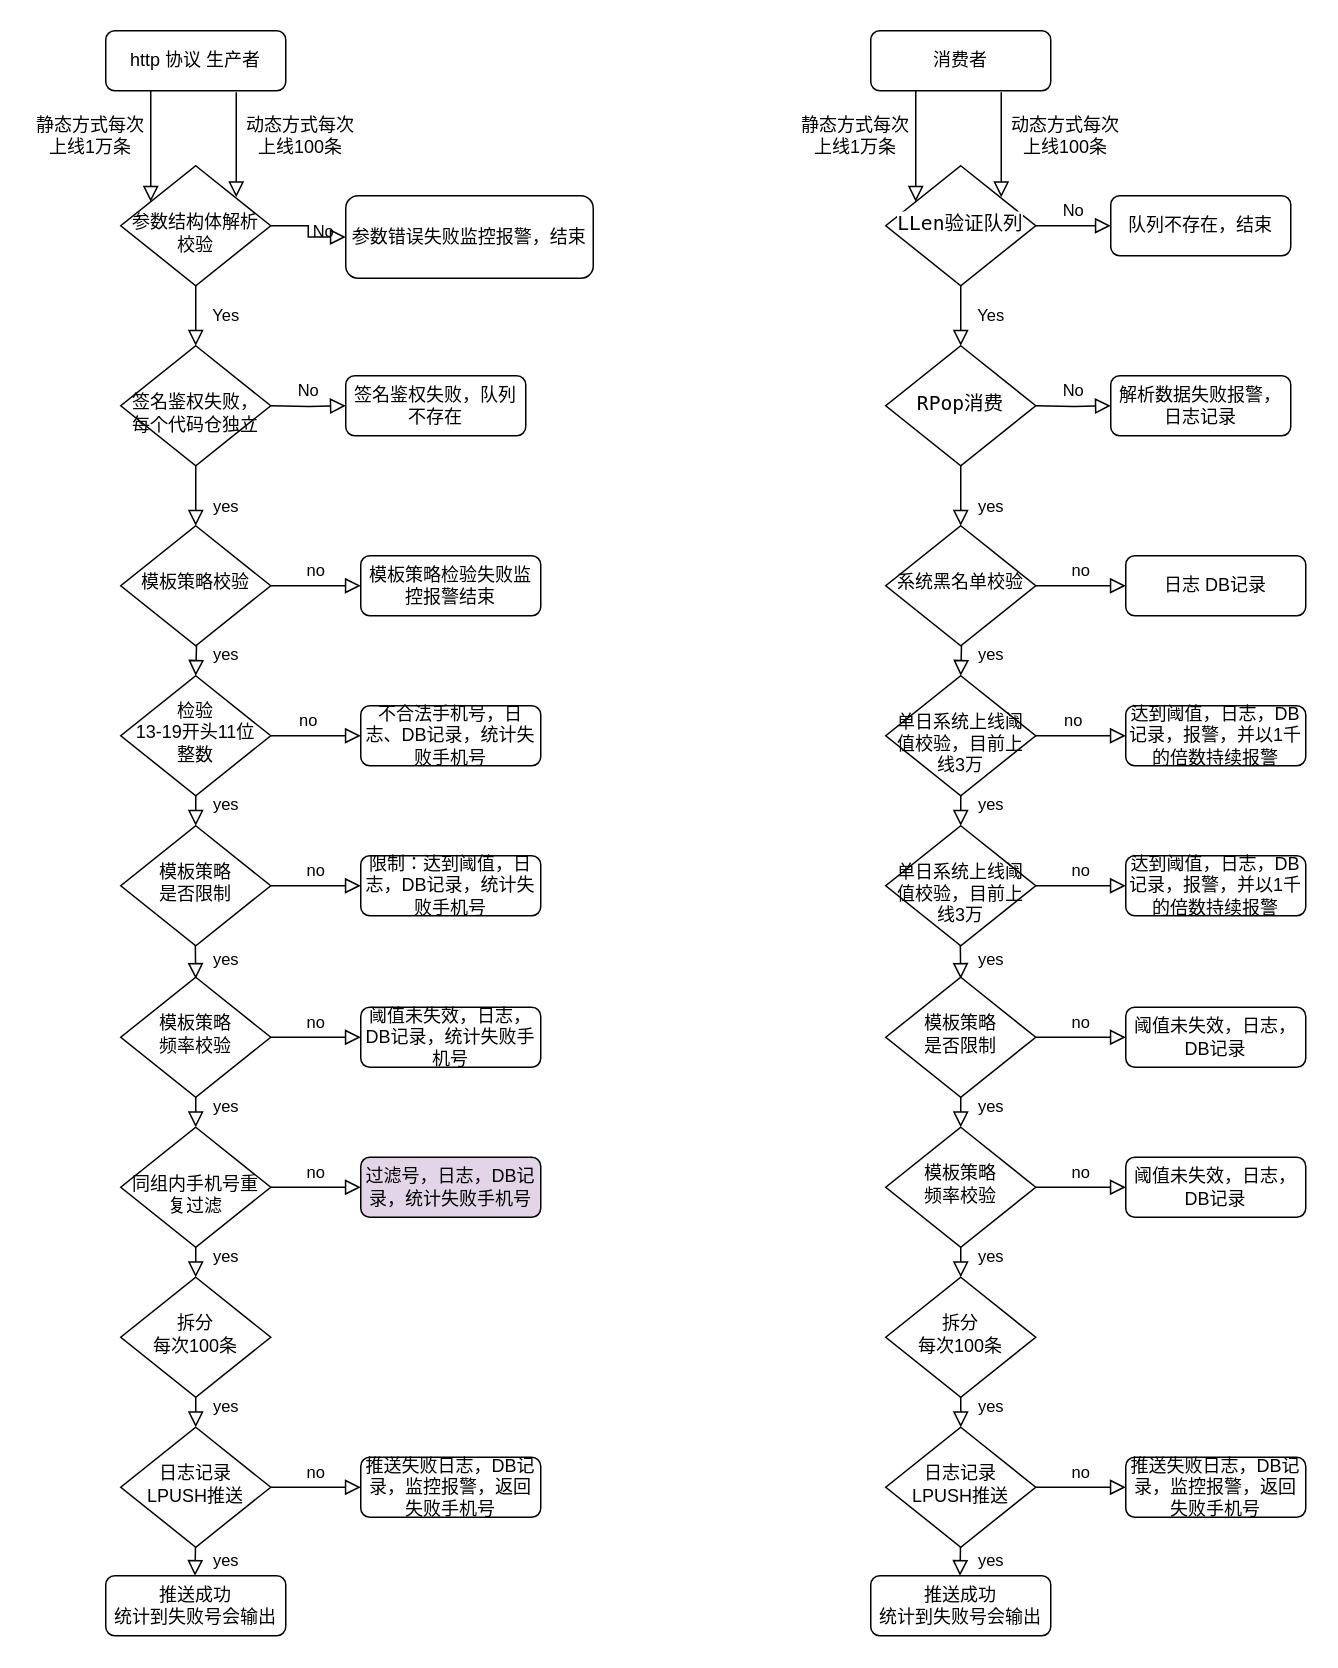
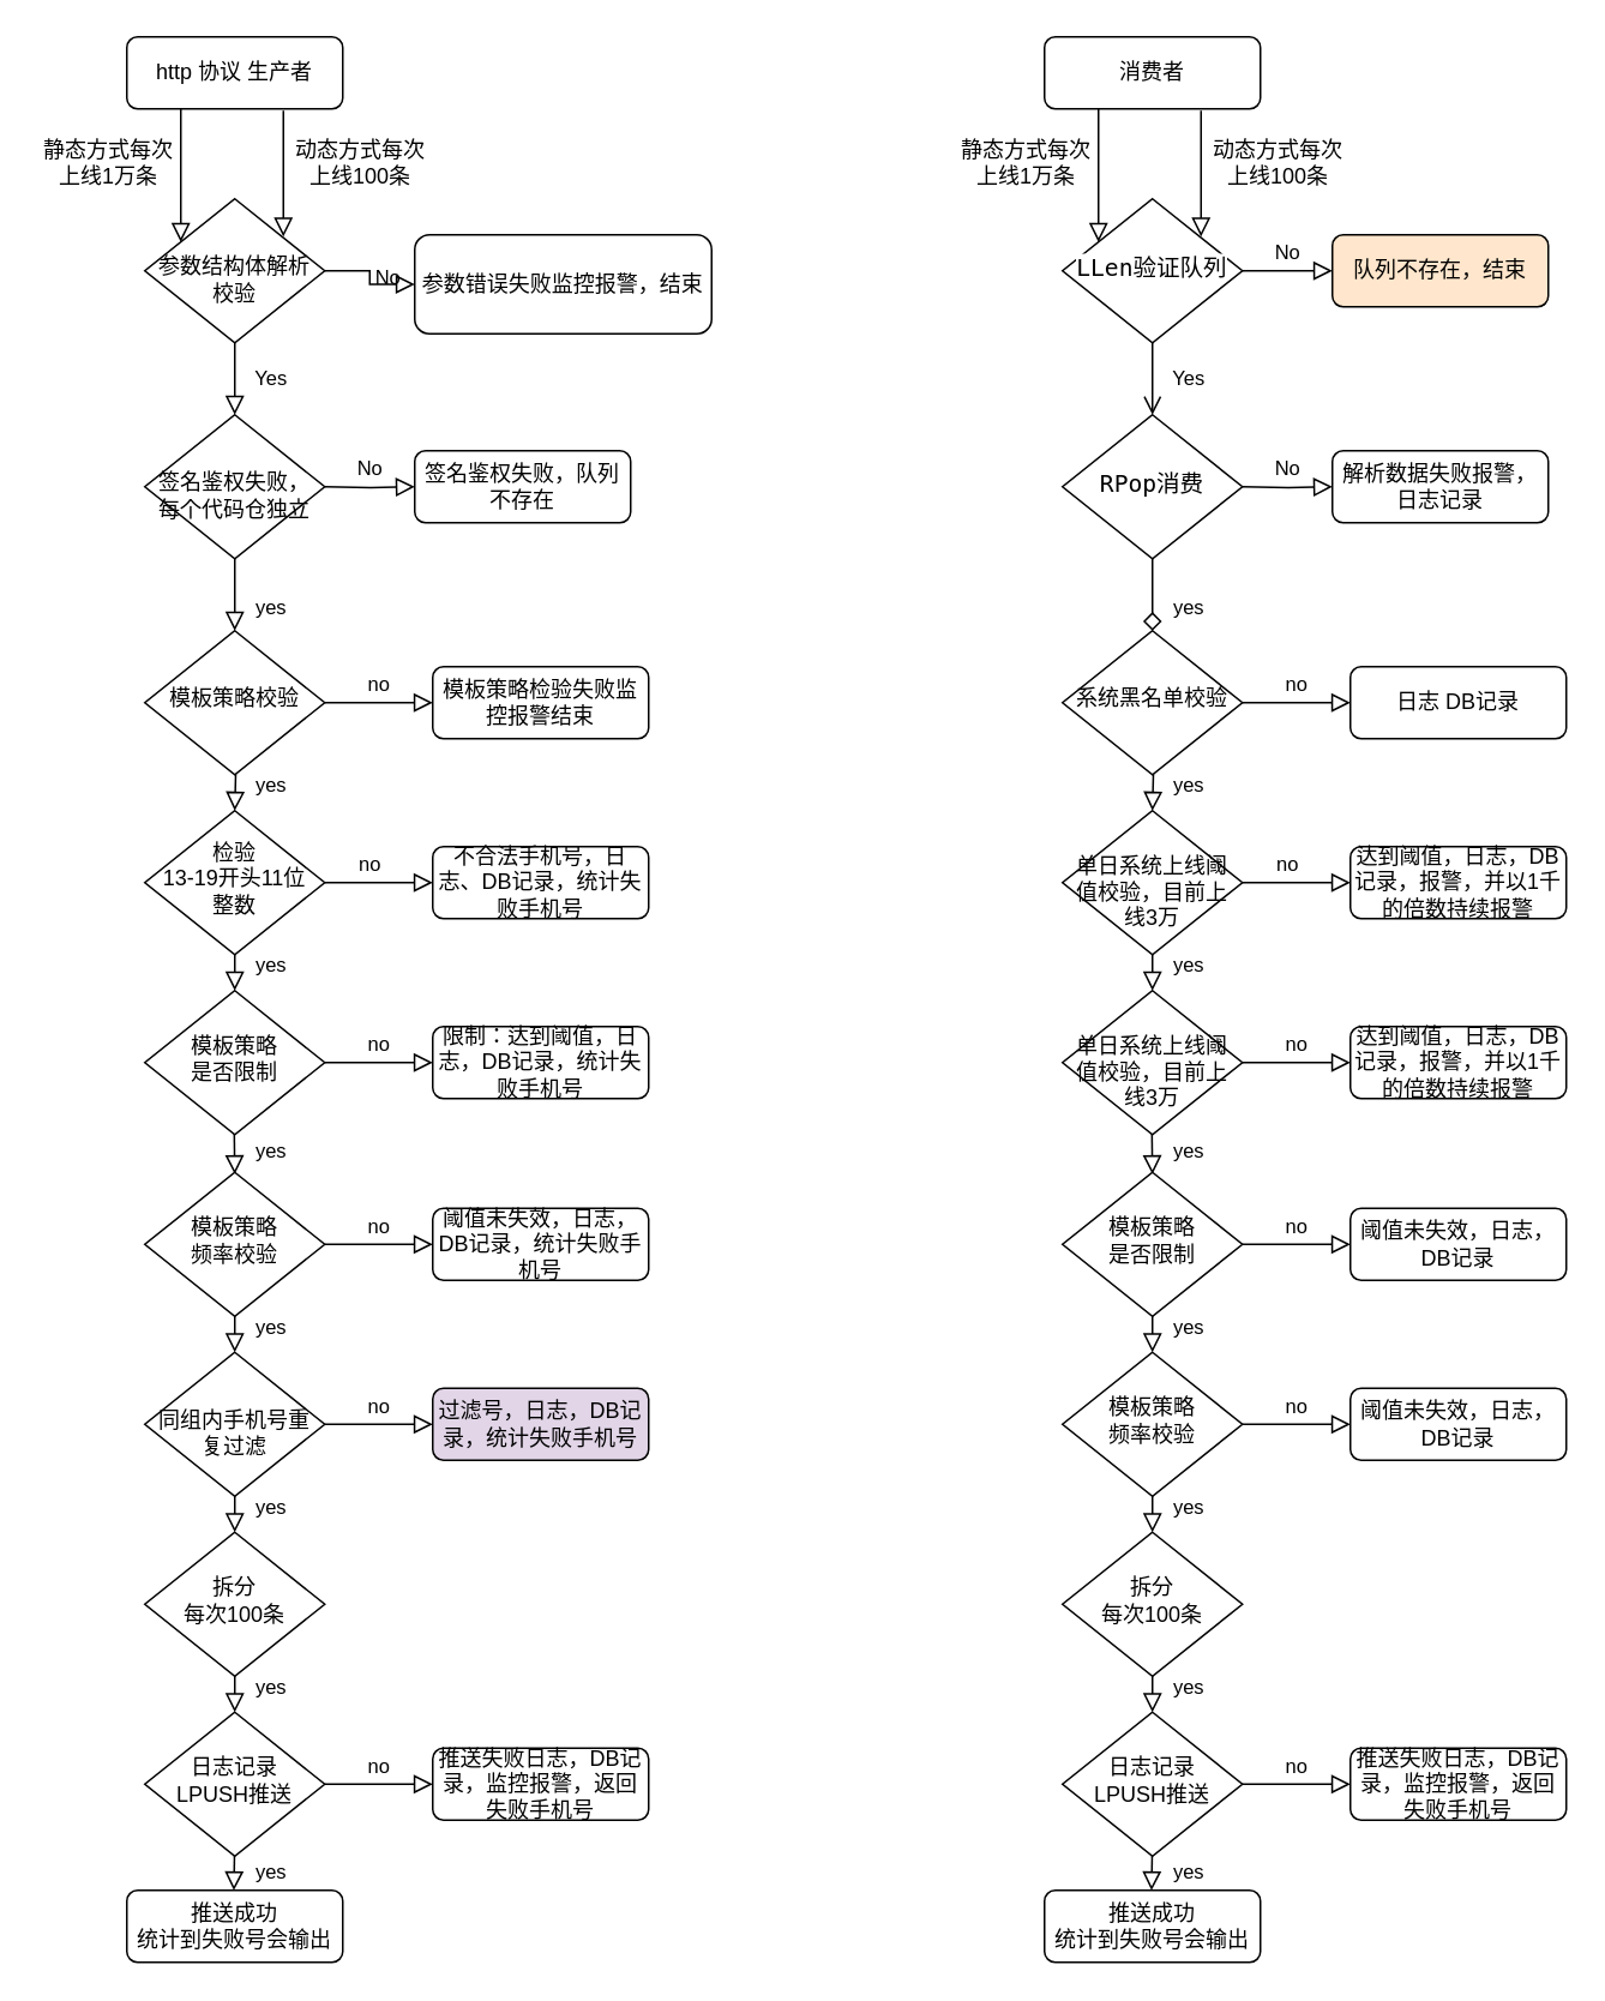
- <mxCell id="47" value="队列不存在，结束" style="rounded=1;whiteSpace=wrap;html=1;fontSize=12;glass=0;strokeWidth=1;shadow=0;" vertex="1" parent="1"><mxGeometry x="740" y="130" width="120" height="40" as="geometry" /></mxCell>
+ <mxCell id="47" value="队列不存在，结束" style="rounded=1;whiteSpace=wrap;html=1;fontSize=12;glass=0;strokeWidth=1;shadow=0;fillColor=#ffe6cc;" vertex="1" parent="1"><mxGeometry x="740" y="130" width="120" height="40" as="geometry" /></mxCell>
- <mxCell id="44" value="Yes" style="rounded=0;html=1;jettySize=auto;orthogonalLoop=1;fontSize=11;endArrow=block;endFill=0;endSize=8;strokeWidth=1;shadow=0;labelBackgroundColor=none;edgeStyle=orthogonalEdgeStyle;" edge="1" source="46" target="50" parent="1"><mxGeometry y="20" relative="1" as="geometry"><mxPoint as="offset" /></mxGeometry></mxCell>
+ <mxCell id="44" value="Yes" style="rounded=0;html=1;jettySize=auto;orthogonalLoop=1;fontSize=11;endArrow=open;endFill=0;endSize=8;strokeWidth=1;shadow=0;labelBackgroundColor=none;edgeStyle=orthogonalEdgeStyle;" edge="1" source="46" target="50" parent="1"><mxGeometry y="20" relative="1" as="geometry"><mxPoint as="offset" /></mxGeometry></mxCell>
- <mxCell id="48" value="yes" style="rounded=0;html=1;jettySize=auto;orthogonalLoop=1;fontSize=11;endArrow=block;endFill=0;endSize=8;strokeWidth=1;shadow=0;labelBackgroundColor=none;edgeStyle=orthogonalEdgeStyle;entryX=0.5;entryY=0;entryDx=0;entryDy=0;" edge="1" source="50" target="70" parent="1"><mxGeometry x="0.333" y="20" relative="1" as="geometry"><mxPoint as="offset" /><mxPoint x="640" y="370" as="targetPoint" /></mxGeometry></mxCell>
+ <mxCell id="48" value="yes" style="rounded=0;html=1;jettySize=auto;orthogonalLoop=1;fontSize=11;endArrow=diamond;endFill=0;endSize=8;strokeWidth=1;shadow=0;labelBackgroundColor=none;edgeStyle=orthogonalEdgeStyle;entryX=0.5;entryY=0;entryDx=0;entryDy=0;" edge="1" source="50" target="70" parent="1"><mxGeometry x="0.333" y="20" relative="1" as="geometry"><mxPoint as="offset" /><mxPoint x="640" y="370" as="targetPoint" /></mxGeometry></mxCell>
